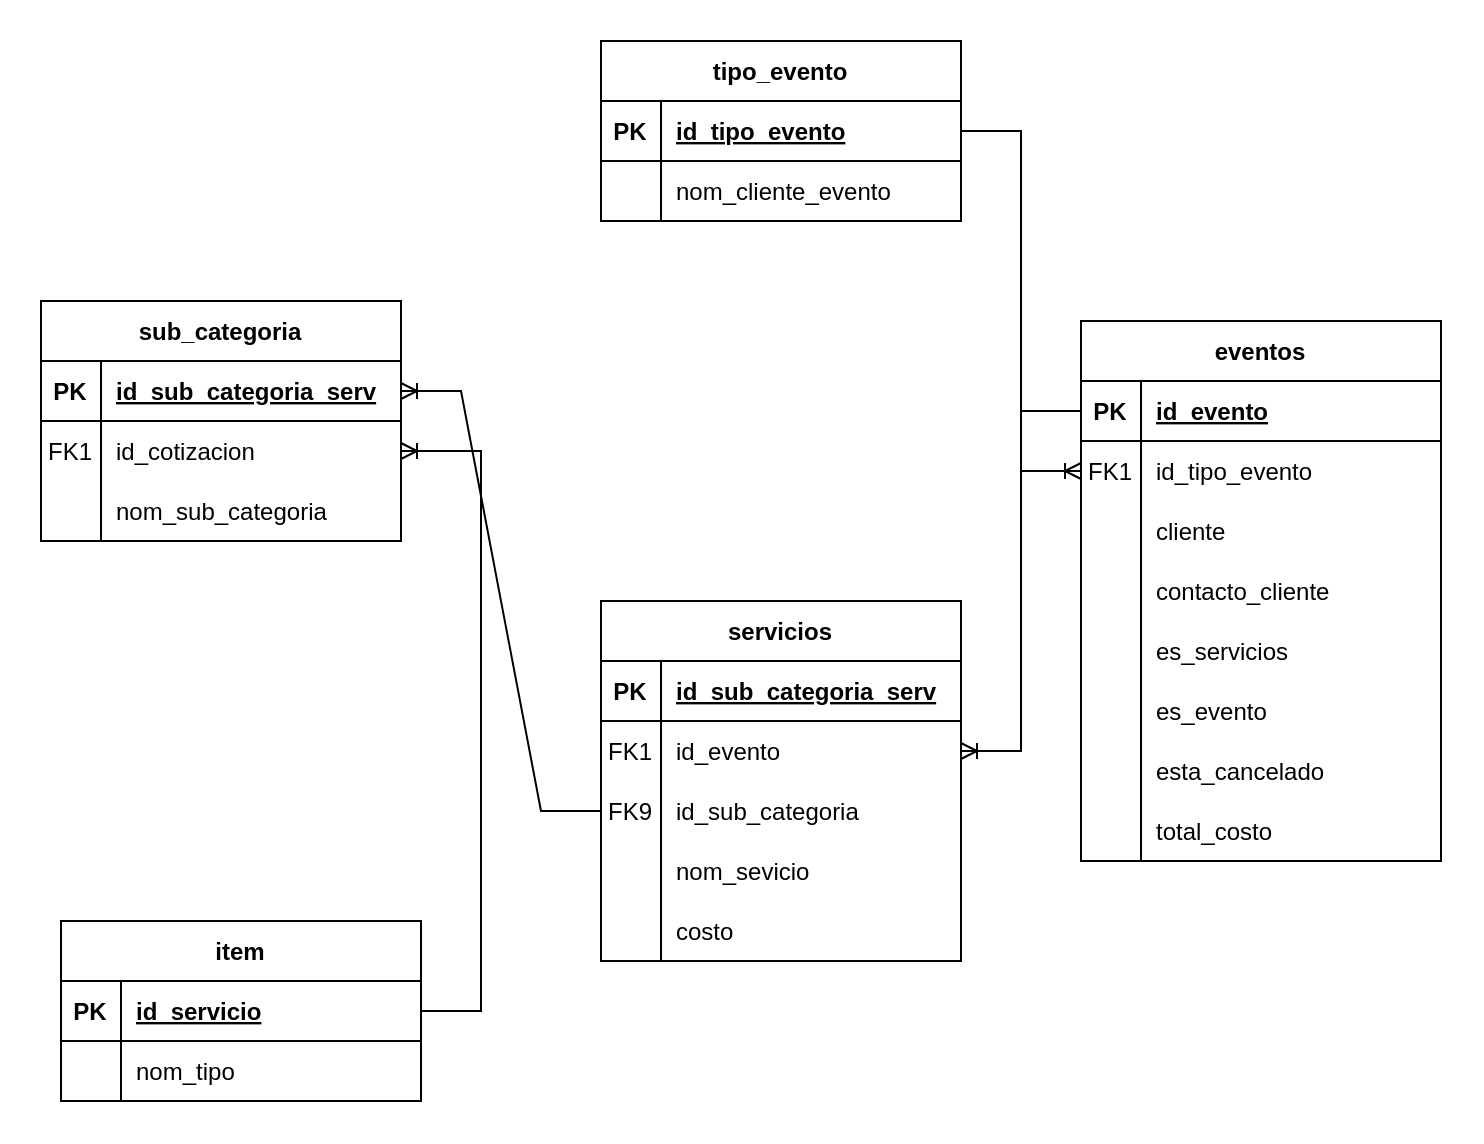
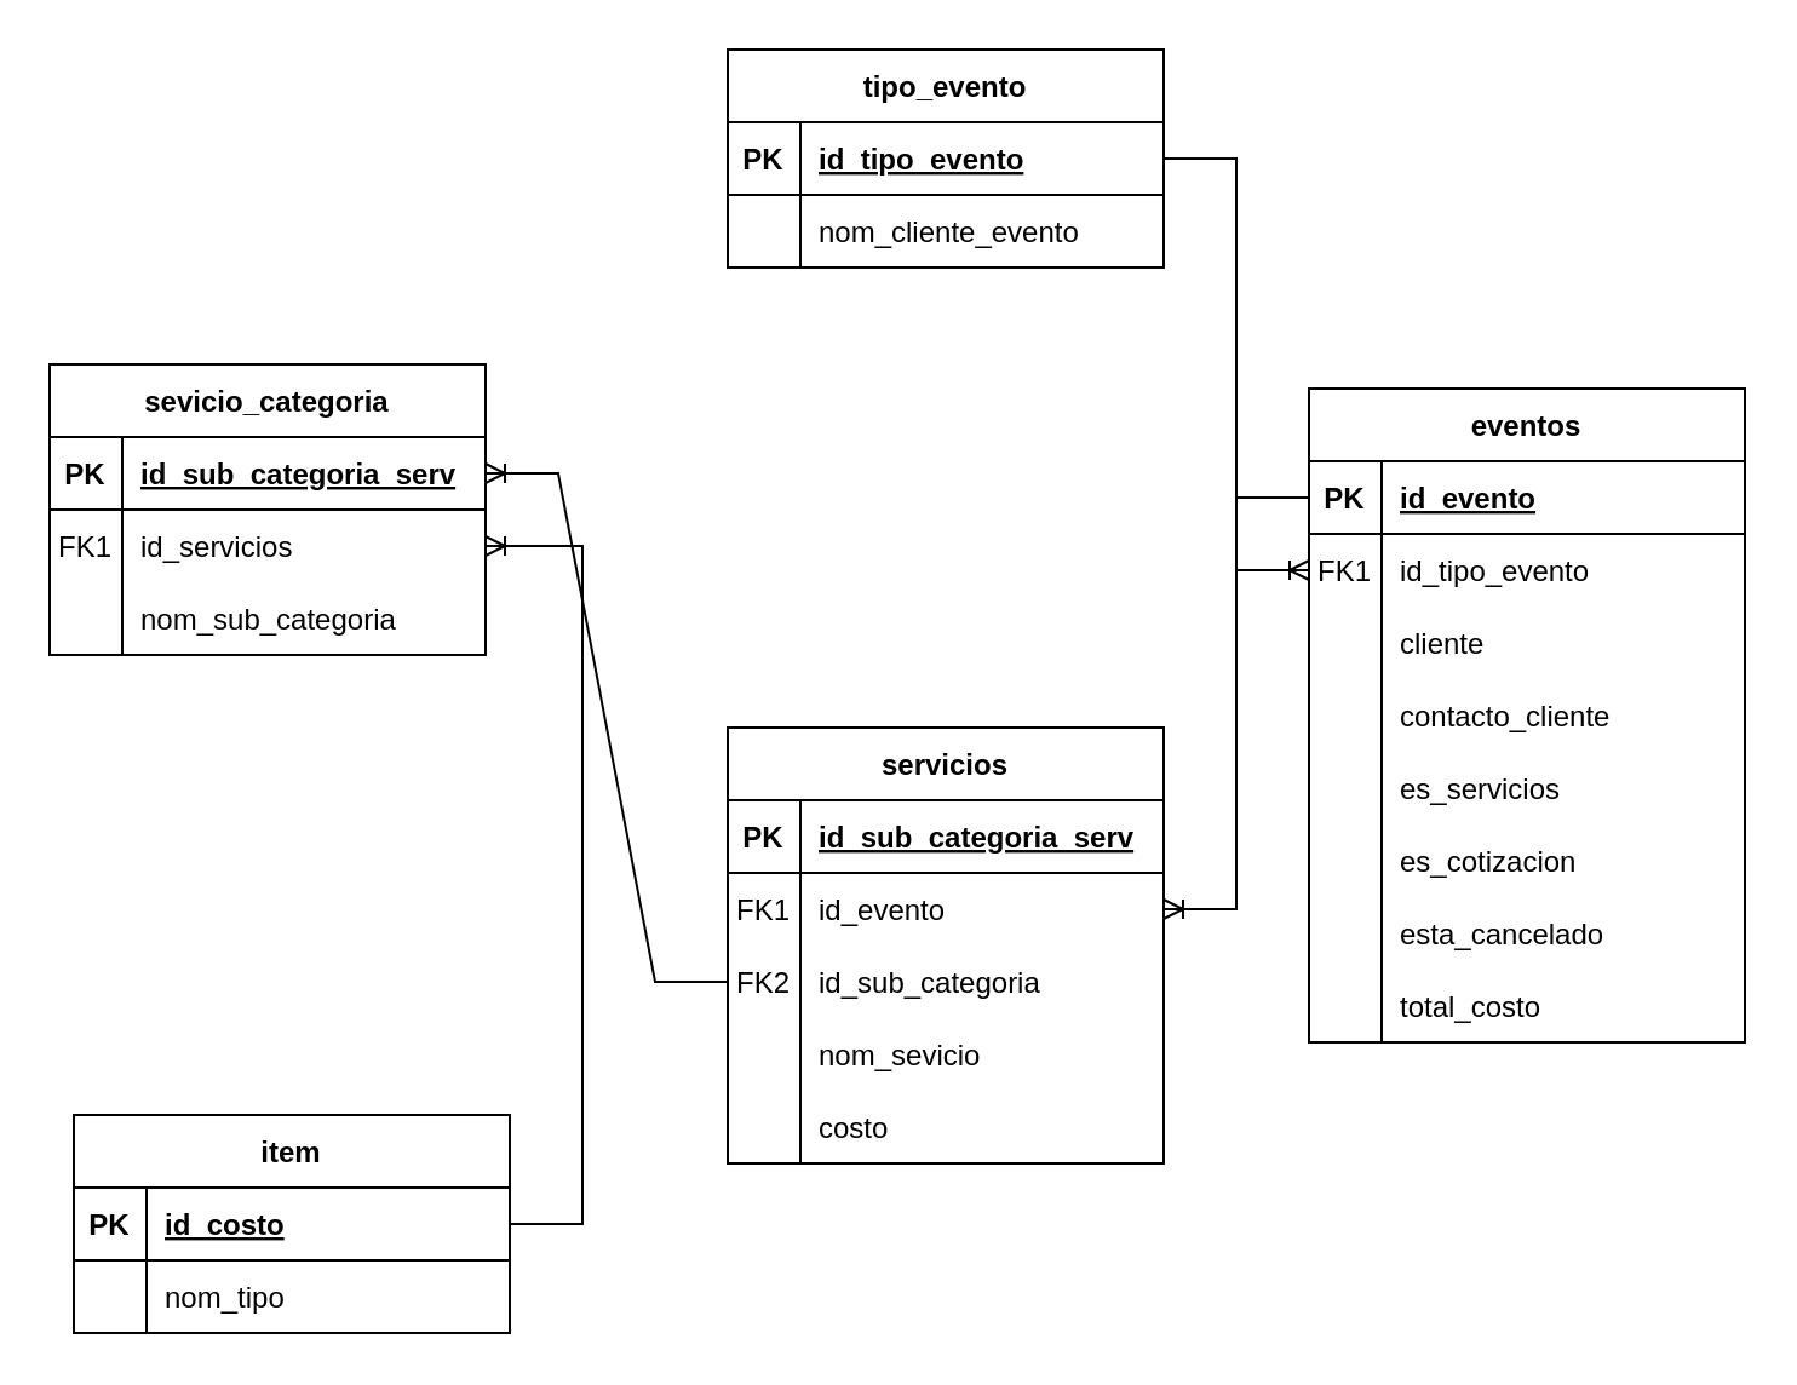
- <mxCell id="34" value="sub_categoria" style="shape=table;startSize=30;container=1;collapsible=1;childLayout=tableLayout;fixedRows=1;rowLines=0;fontStyle=1;align=center;resizeLast=1;" parent="1" vertex="1"><mxGeometry x="20" y="150" width="180" height="120" as="geometry" /></mxCell>
+ <mxCell id="34" value="sevicio_categoria" style="shape=table;startSize=30;container=1;collapsible=1;childLayout=tableLayout;fixedRows=1;rowLines=0;fontStyle=1;align=center;resizeLast=1;" parent="1" vertex="1"><mxGeometry x="20" y="150" width="180" height="120" as="geometry" /></mxCell>
- <mxCell id="40" value="id_cotizacion" style="shape=partialRectangle;connectable=0;fillColor=none;top=0;left=0;bottom=0;right=0;align=left;spacingLeft=6;overflow=hidden;" parent="38" vertex="1"><mxGeometry x="30" width="150" height="30" as="geometry"><mxRectangle width="150" height="30" as="alternateBounds" /></mxGeometry></mxCell>
+ <mxCell id="40" value="id_servicios" style="shape=partialRectangle;connectable=0;fillColor=none;top=0;left=0;bottom=0;right=0;align=left;spacingLeft=6;overflow=hidden;" parent="38" vertex="1"><mxGeometry x="30" width="150" height="30" as="geometry"><mxRectangle width="150" height="30" as="alternateBounds" /></mxGeometry></mxCell>
- <mxCell id="20" value="es_evento" style="shape=partialRectangle;connectable=0;fillColor=none;top=0;left=0;bottom=0;right=0;align=left;spacingLeft=6;overflow=hidden;" parent="18" vertex="1"><mxGeometry x="30" width="150" height="30" as="geometry"><mxRectangle width="150" height="30" as="alternateBounds" /></mxGeometry></mxCell>
+ <mxCell id="20" value="es_cotizacion" style="shape=partialRectangle;connectable=0;fillColor=none;top=0;left=0;bottom=0;right=0;align=left;spacingLeft=6;overflow=hidden;" parent="18" vertex="1"><mxGeometry x="30" width="150" height="30" as="geometry"><mxRectangle width="150" height="30" as="alternateBounds" /></mxGeometry></mxCell>
- <mxCell id="61" value="FK9" style="shape=partialRectangle;connectable=0;fillColor=none;top=0;left=0;bottom=0;right=0;editable=1;overflow=hidden;" parent="60" vertex="1"><mxGeometry width="30" height="30" as="geometry"><mxRectangle width="30" height="30" as="alternateBounds" /></mxGeometry></mxCell>
+ <mxCell id="61" value="FK2" style="shape=partialRectangle;connectable=0;fillColor=none;top=0;left=0;bottom=0;right=0;editable=1;overflow=hidden;" parent="60" vertex="1"><mxGeometry width="30" height="30" as="geometry"><mxRectangle width="30" height="30" as="alternateBounds" /></mxGeometry></mxCell>
- <mxCell id="30" value="id_servicio" style="shape=partialRectangle;connectable=0;fillColor=none;top=0;left=0;bottom=0;right=0;align=left;spacingLeft=6;fontStyle=5;overflow=hidden;" parent="28" vertex="1"><mxGeometry x="30" width="150" height="30" as="geometry"><mxRectangle width="150" height="30" as="alternateBounds" /></mxGeometry></mxCell>
+ <mxCell id="30" value="id_costo" style="shape=partialRectangle;connectable=0;fillColor=none;top=0;left=0;bottom=0;right=0;align=left;spacingLeft=6;fontStyle=5;overflow=hidden;" parent="28" vertex="1"><mxGeometry x="30" width="150" height="30" as="geometry"><mxRectangle width="150" height="30" as="alternateBounds" /></mxGeometry></mxCell>
